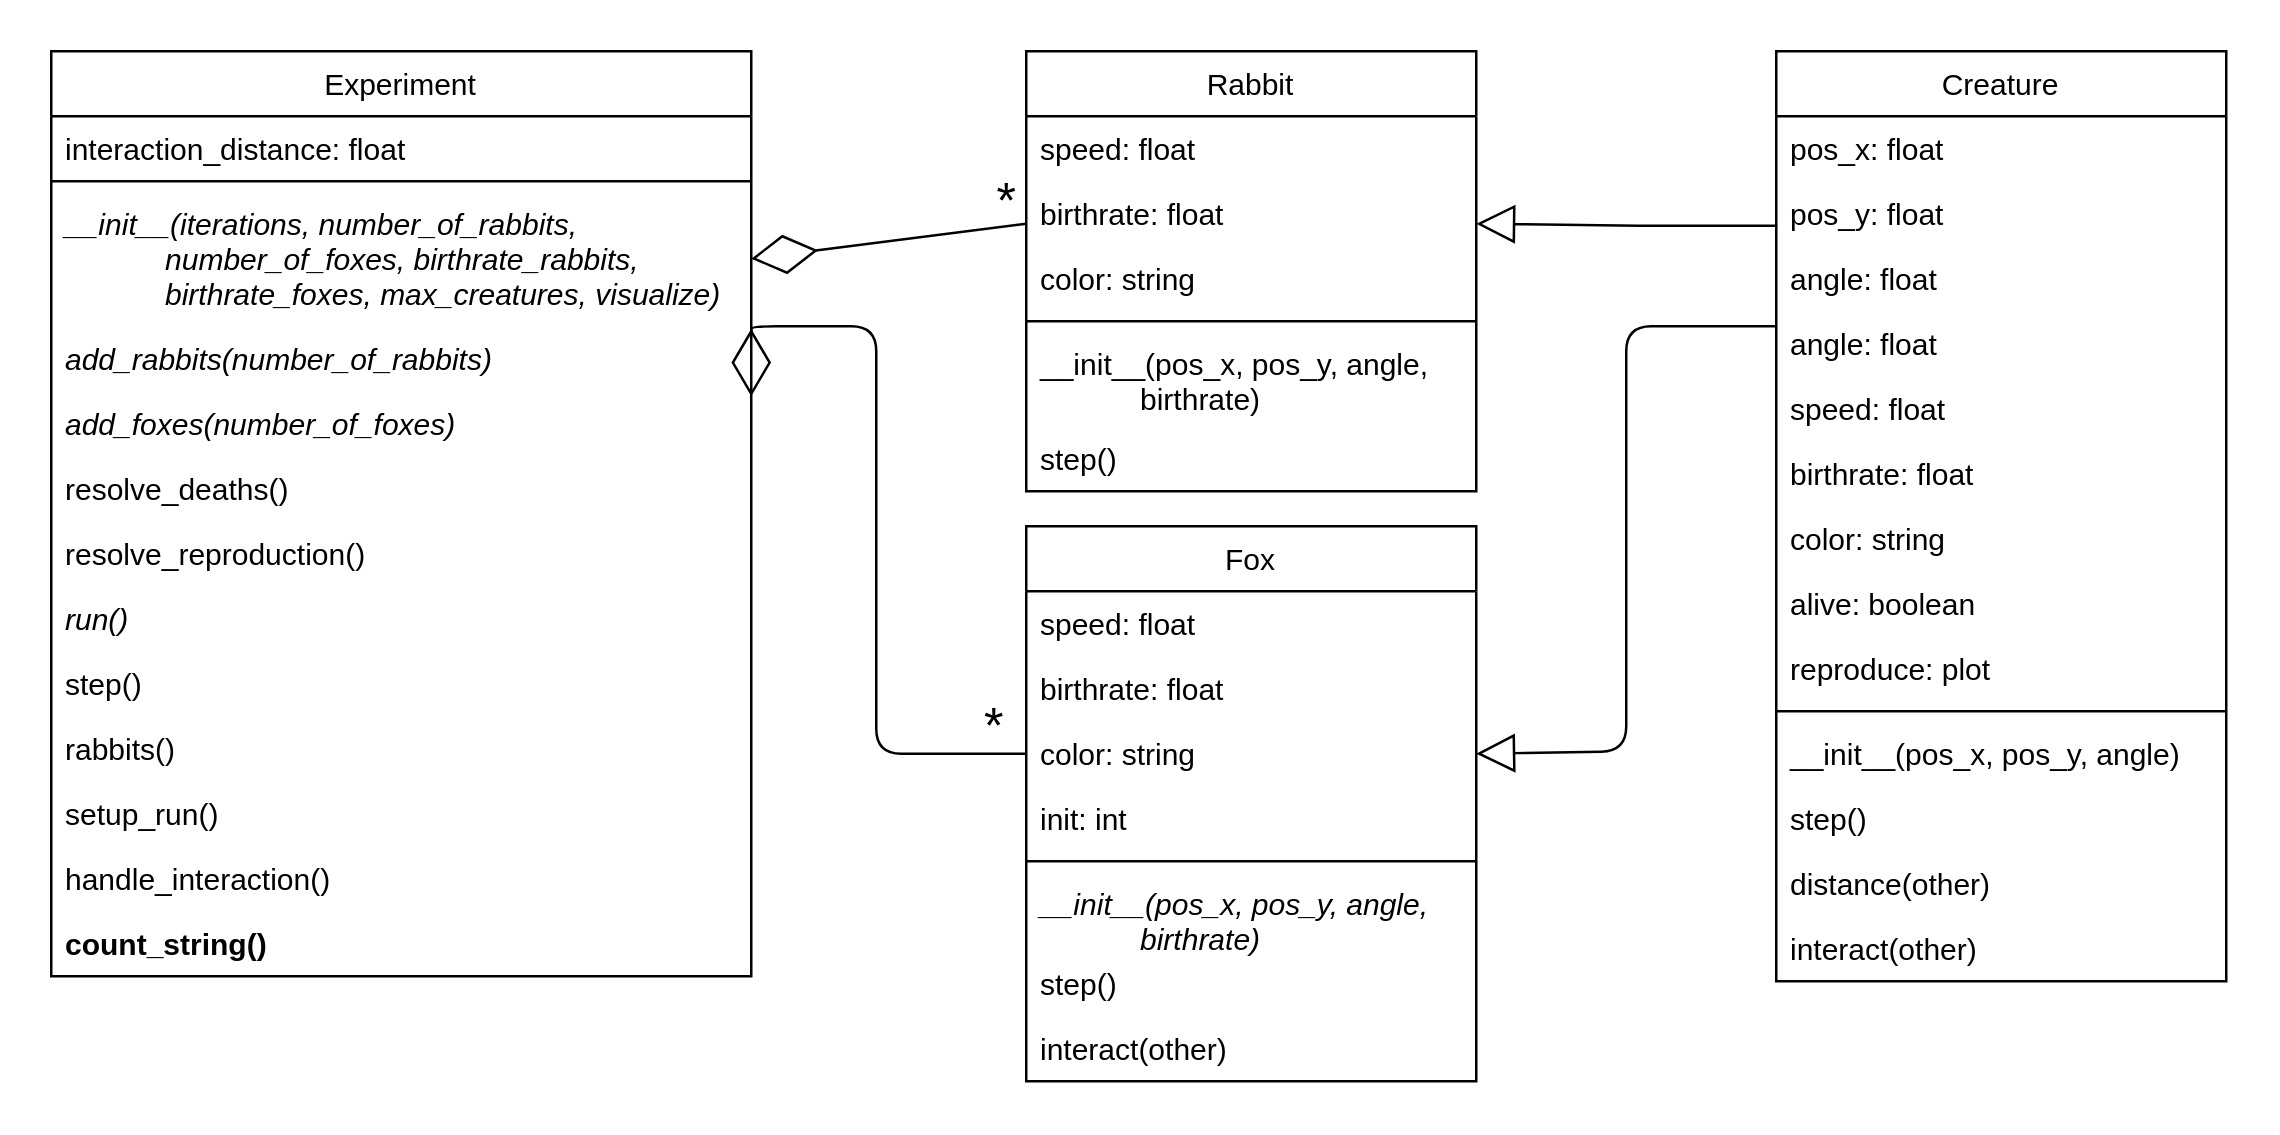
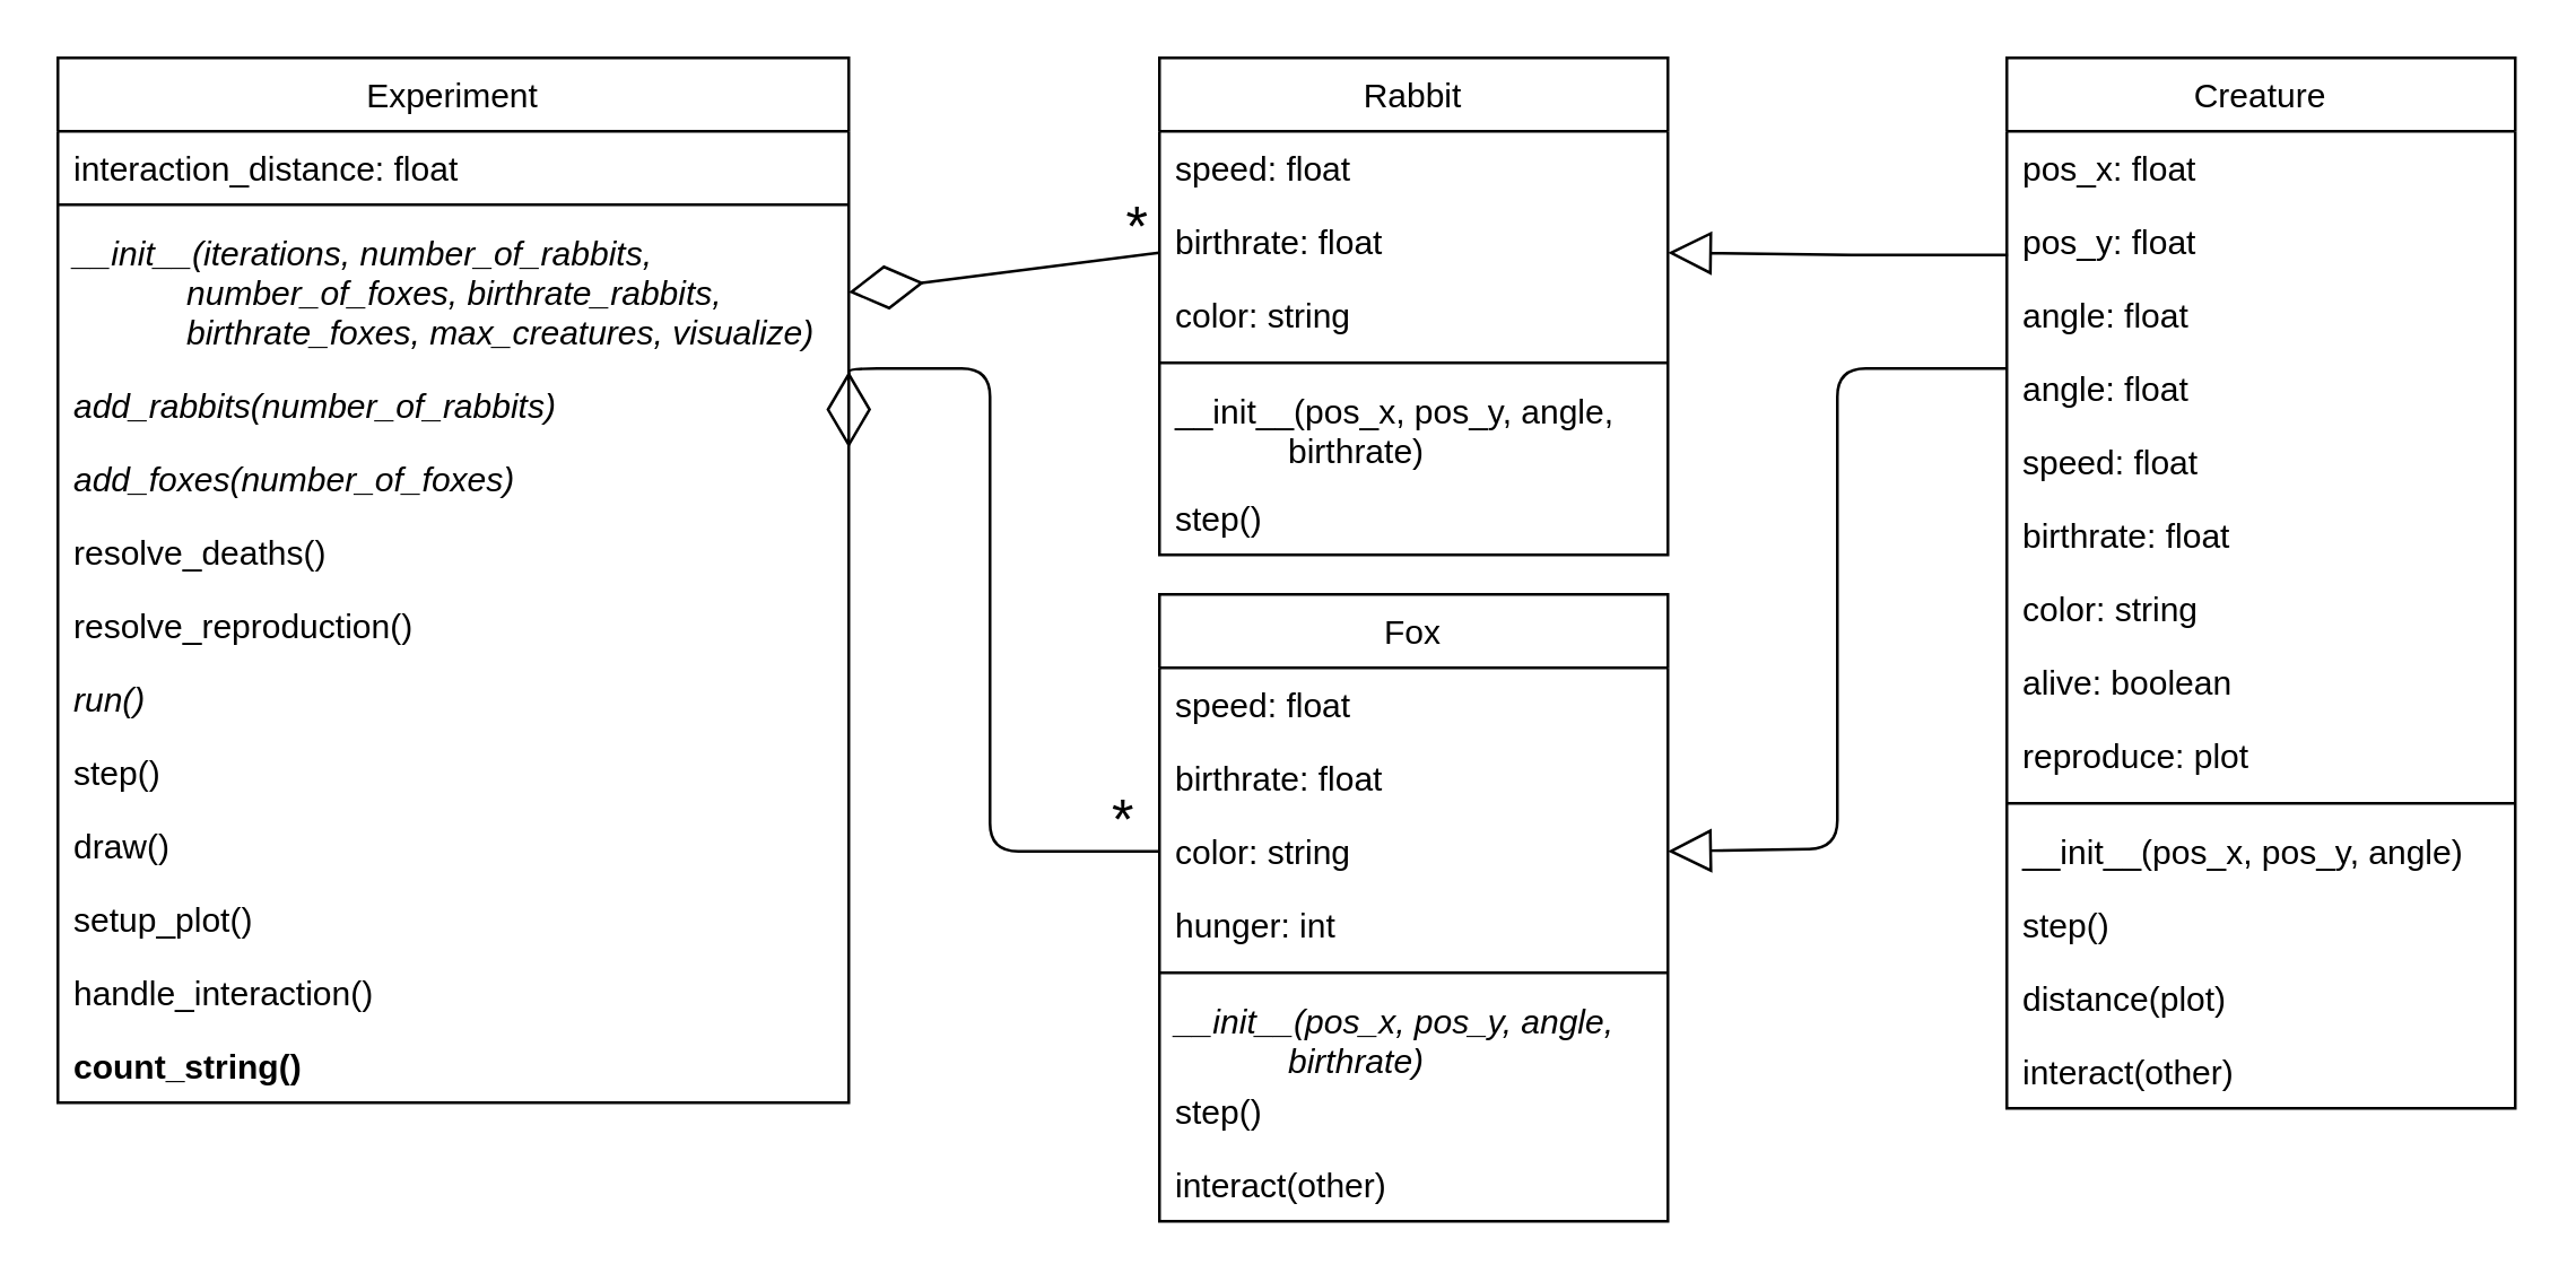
- <mxCell id="12" value="rabbits()" style="text;align=left;verticalAlign=top;spacingLeft=4;spacingRight=4;overflow=hidden;rotatable=0;points=[[0,0.5],[1,0.5]];portConstraint=eastwest;" parent="2" vertex="1"><mxGeometry y="266" width="280" height="26" as="geometry" /></mxCell>
+ <mxCell id="12" value="draw()" style="text;align=left;verticalAlign=top;spacingLeft=4;spacingRight=4;overflow=hidden;rotatable=0;points=[[0,0.5],[1,0.5]];portConstraint=eastwest;" parent="2" vertex="1"><mxGeometry y="266" width="280" height="26" as="geometry" /></mxCell>
- <mxCell id="13" value="setup_run()" style="text;align=left;verticalAlign=top;spacingLeft=4;spacingRight=4;overflow=hidden;rotatable=0;points=[[0,0.5],[1,0.5]];portConstraint=eastwest;" parent="2" vertex="1"><mxGeometry y="292" width="280" height="26" as="geometry" /></mxCell>
+ <mxCell id="13" value="setup_plot()" style="text;align=left;verticalAlign=top;spacingLeft=4;spacingRight=4;overflow=hidden;rotatable=0;points=[[0,0.5],[1,0.5]];portConstraint=eastwest;" parent="2" vertex="1"><mxGeometry y="292" width="280" height="26" as="geometry" /></mxCell>
- <mxCell id="20" value="init: int" style="text;align=left;verticalAlign=top;spacingLeft=4;spacingRight=4;overflow=hidden;rotatable=0;points=[[0,0.5],[1,0.5]];portConstraint=eastwest;rounded=0;shadow=0;html=0;" parent="16" vertex="1"><mxGeometry y="104" width="180" height="26" as="geometry" /></mxCell>
+ <mxCell id="20" value="hunger: int" style="text;align=left;verticalAlign=top;spacingLeft=4;spacingRight=4;overflow=hidden;rotatable=0;points=[[0,0.5],[1,0.5]];portConstraint=eastwest;rounded=0;shadow=0;html=0;" parent="16" vertex="1"><mxGeometry y="104" width="180" height="26" as="geometry" /></mxCell>
- <mxCell id="49" value="distance(other)" style="text;align=left;verticalAlign=top;spacingLeft=4;spacingRight=4;overflow=hidden;rotatable=0;points=[[0,0.5],[1,0.5]];portConstraint=eastwest;" parent="36" vertex="1"><mxGeometry y="320" width="180" height="26" as="geometry" /></mxCell>
+ <mxCell id="49" value="distance(plot)" style="text;align=left;verticalAlign=top;spacingLeft=4;spacingRight=4;overflow=hidden;rotatable=0;points=[[0,0.5],[1,0.5]];portConstraint=eastwest;" parent="36" vertex="1"><mxGeometry y="320" width="180" height="26" as="geometry" /></mxCell>
